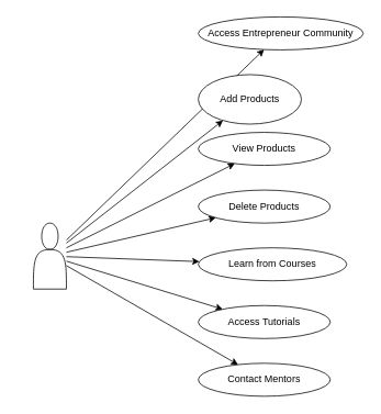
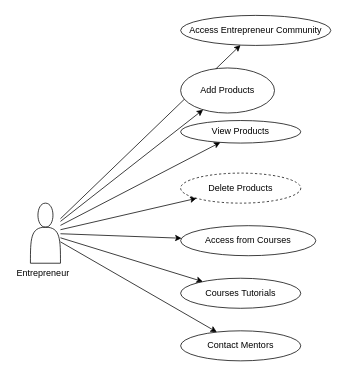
- <mxCell id="8" value="View Products" style="ellipse;whiteSpace=wrap;html=1;" vertex="1" parent="1"><mxGeometry x="240" y="160" width="160" height="40" as="geometry" /></mxCell>
+ <mxCell id="8" value="View Products" style="ellipse;whiteSpace=wrap;html=1;" vertex="1" parent="1"><mxGeometry x="240" y="160" width="160" height="30" as="geometry" /></mxCell>
- <mxCell id="10" value="Delete Products" style="ellipse;whiteSpace=wrap;html=1;" vertex="1" parent="1"><mxGeometry x="240" y="230" width="160" height="40" as="geometry" /></mxCell>
+ <mxCell id="10" value="Delete Products" style="ellipse;whiteSpace=wrap;html=1;dashed=1;" vertex="1" parent="1"><mxGeometry x="240" y="230" width="160" height="40" as="geometry" /></mxCell>
- <mxCell id="12" value="Learn from Courses" style="ellipse;whiteSpace=wrap;html=1;" vertex="1" parent="1"><mxGeometry x="240" y="300" width="180" height="40" as="geometry" /></mxCell>
+ <mxCell id="12" value="Access from Courses" style="ellipse;whiteSpace=wrap;html=1;" vertex="1" parent="1"><mxGeometry x="240" y="300" width="180" height="40" as="geometry" /></mxCell>
+ <mxCell id="3" value="Entrepreneur" style="text;html=1;whiteSpace=wrap;" vertex="1" parent="1"><mxGeometry x="20" y="350" width="80" height="20" as="geometry" /></mxCell>
- <mxCell id="14" value="Access Tutorials" style="ellipse;whiteSpace=wrap;html=1;" vertex="1" parent="1"><mxGeometry x="240" y="370" width="160" height="40" as="geometry" /></mxCell>
+ <mxCell id="14" value="Courses Tutorials" style="ellipse;whiteSpace=wrap;html=1;" vertex="1" parent="1"><mxGeometry x="240" y="370" width="160" height="40" as="geometry" /></mxCell>
